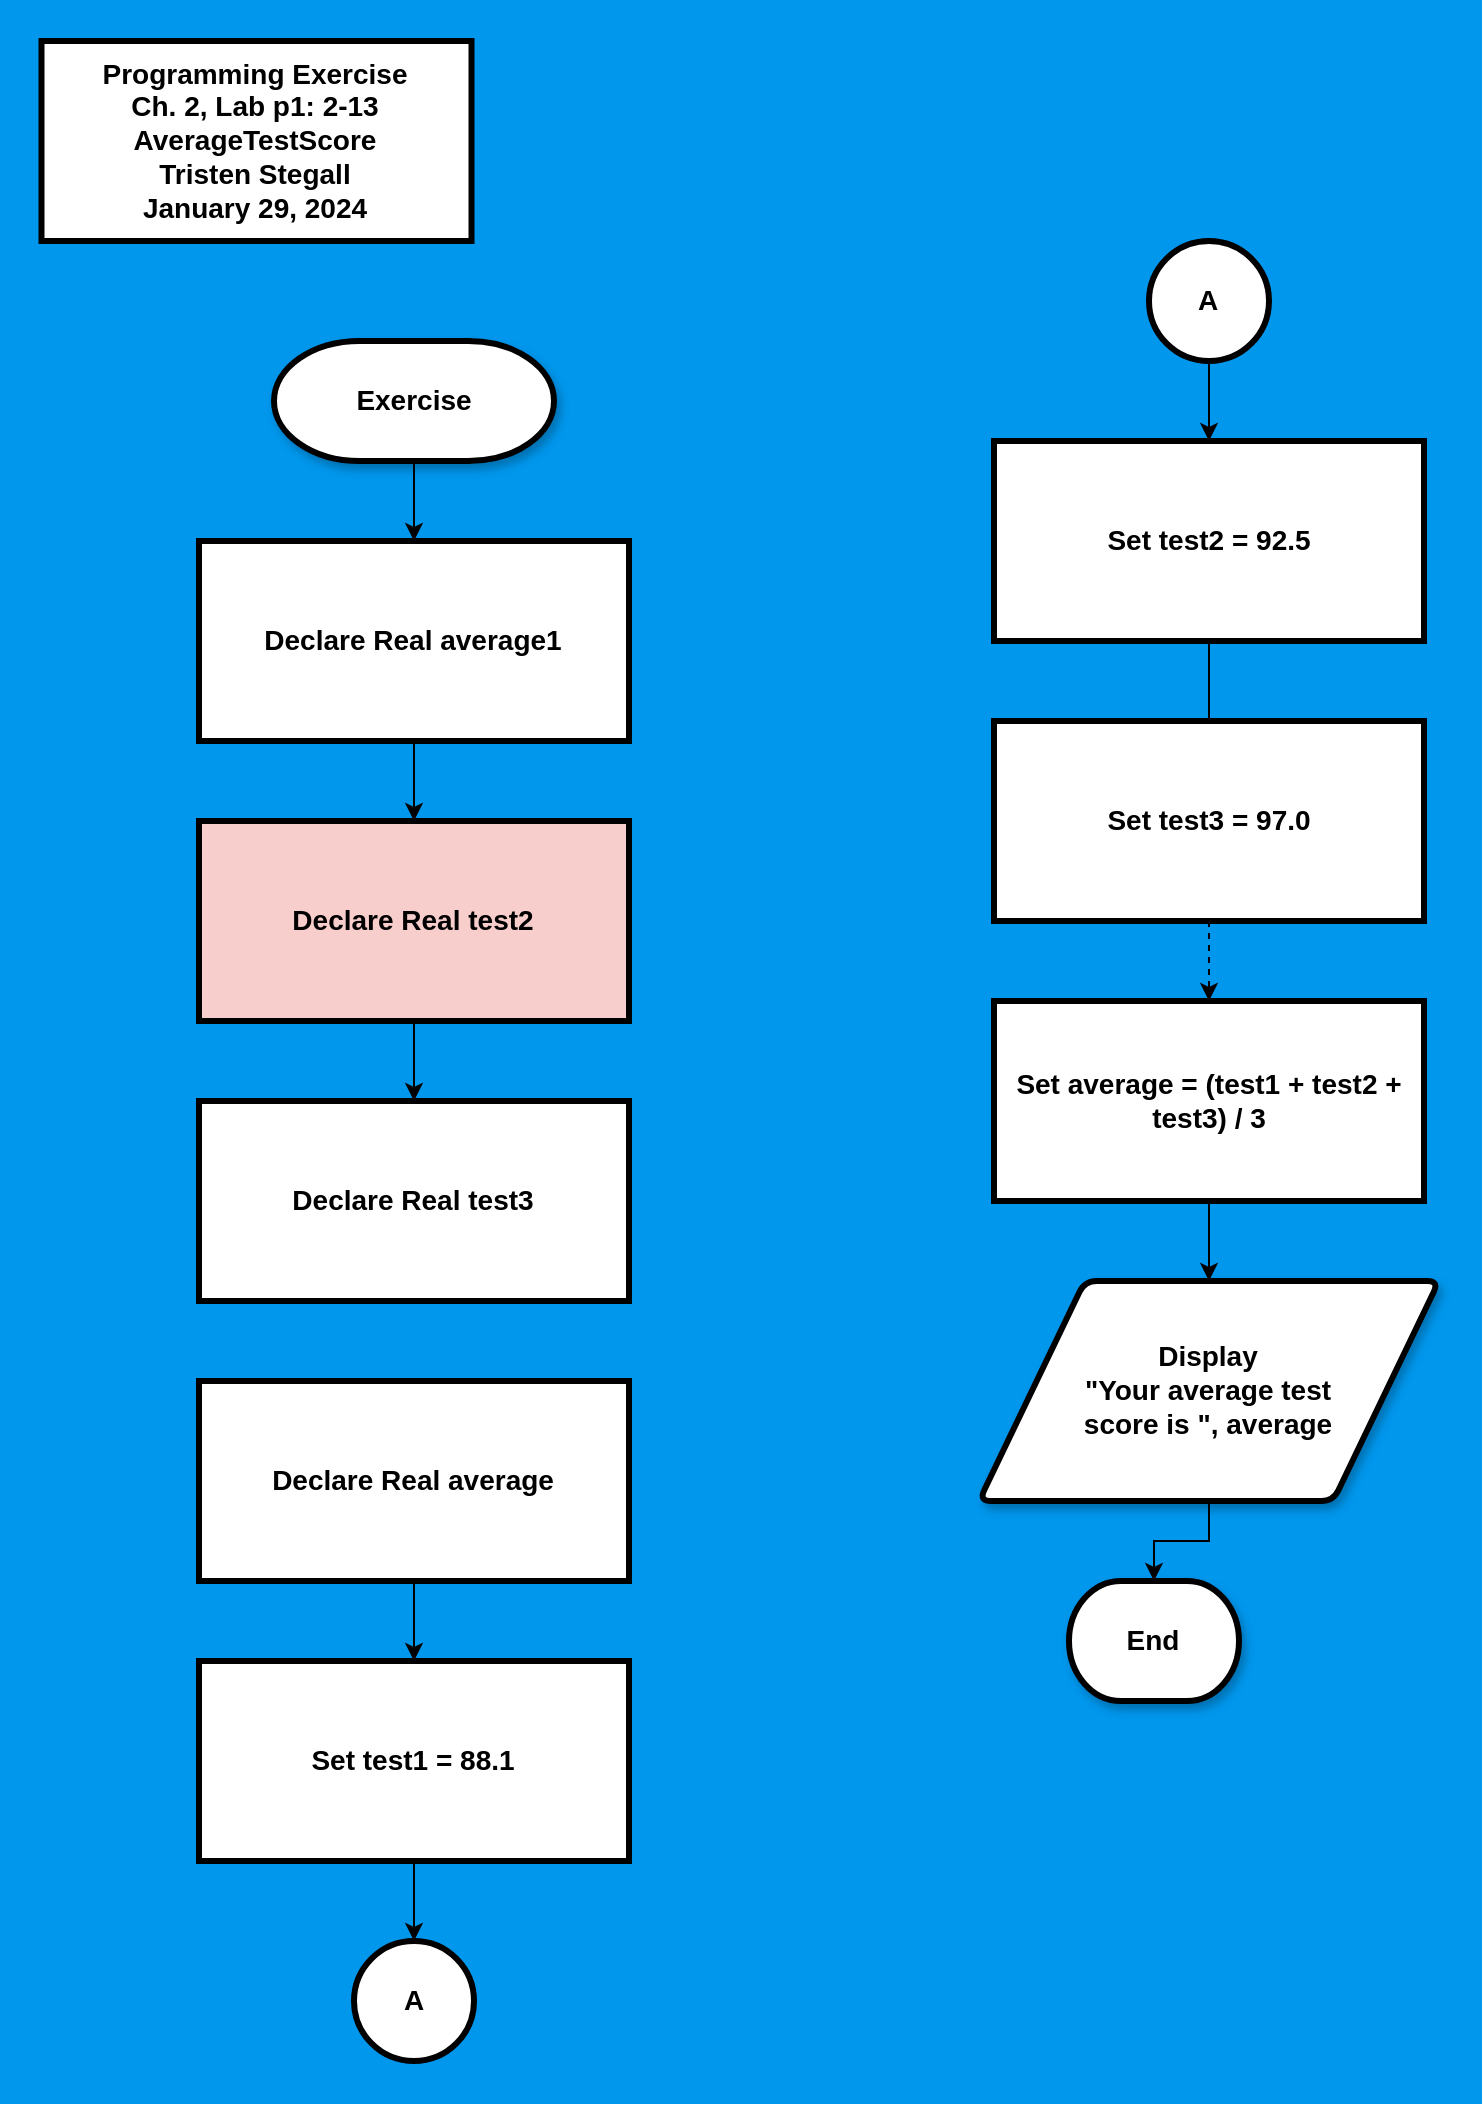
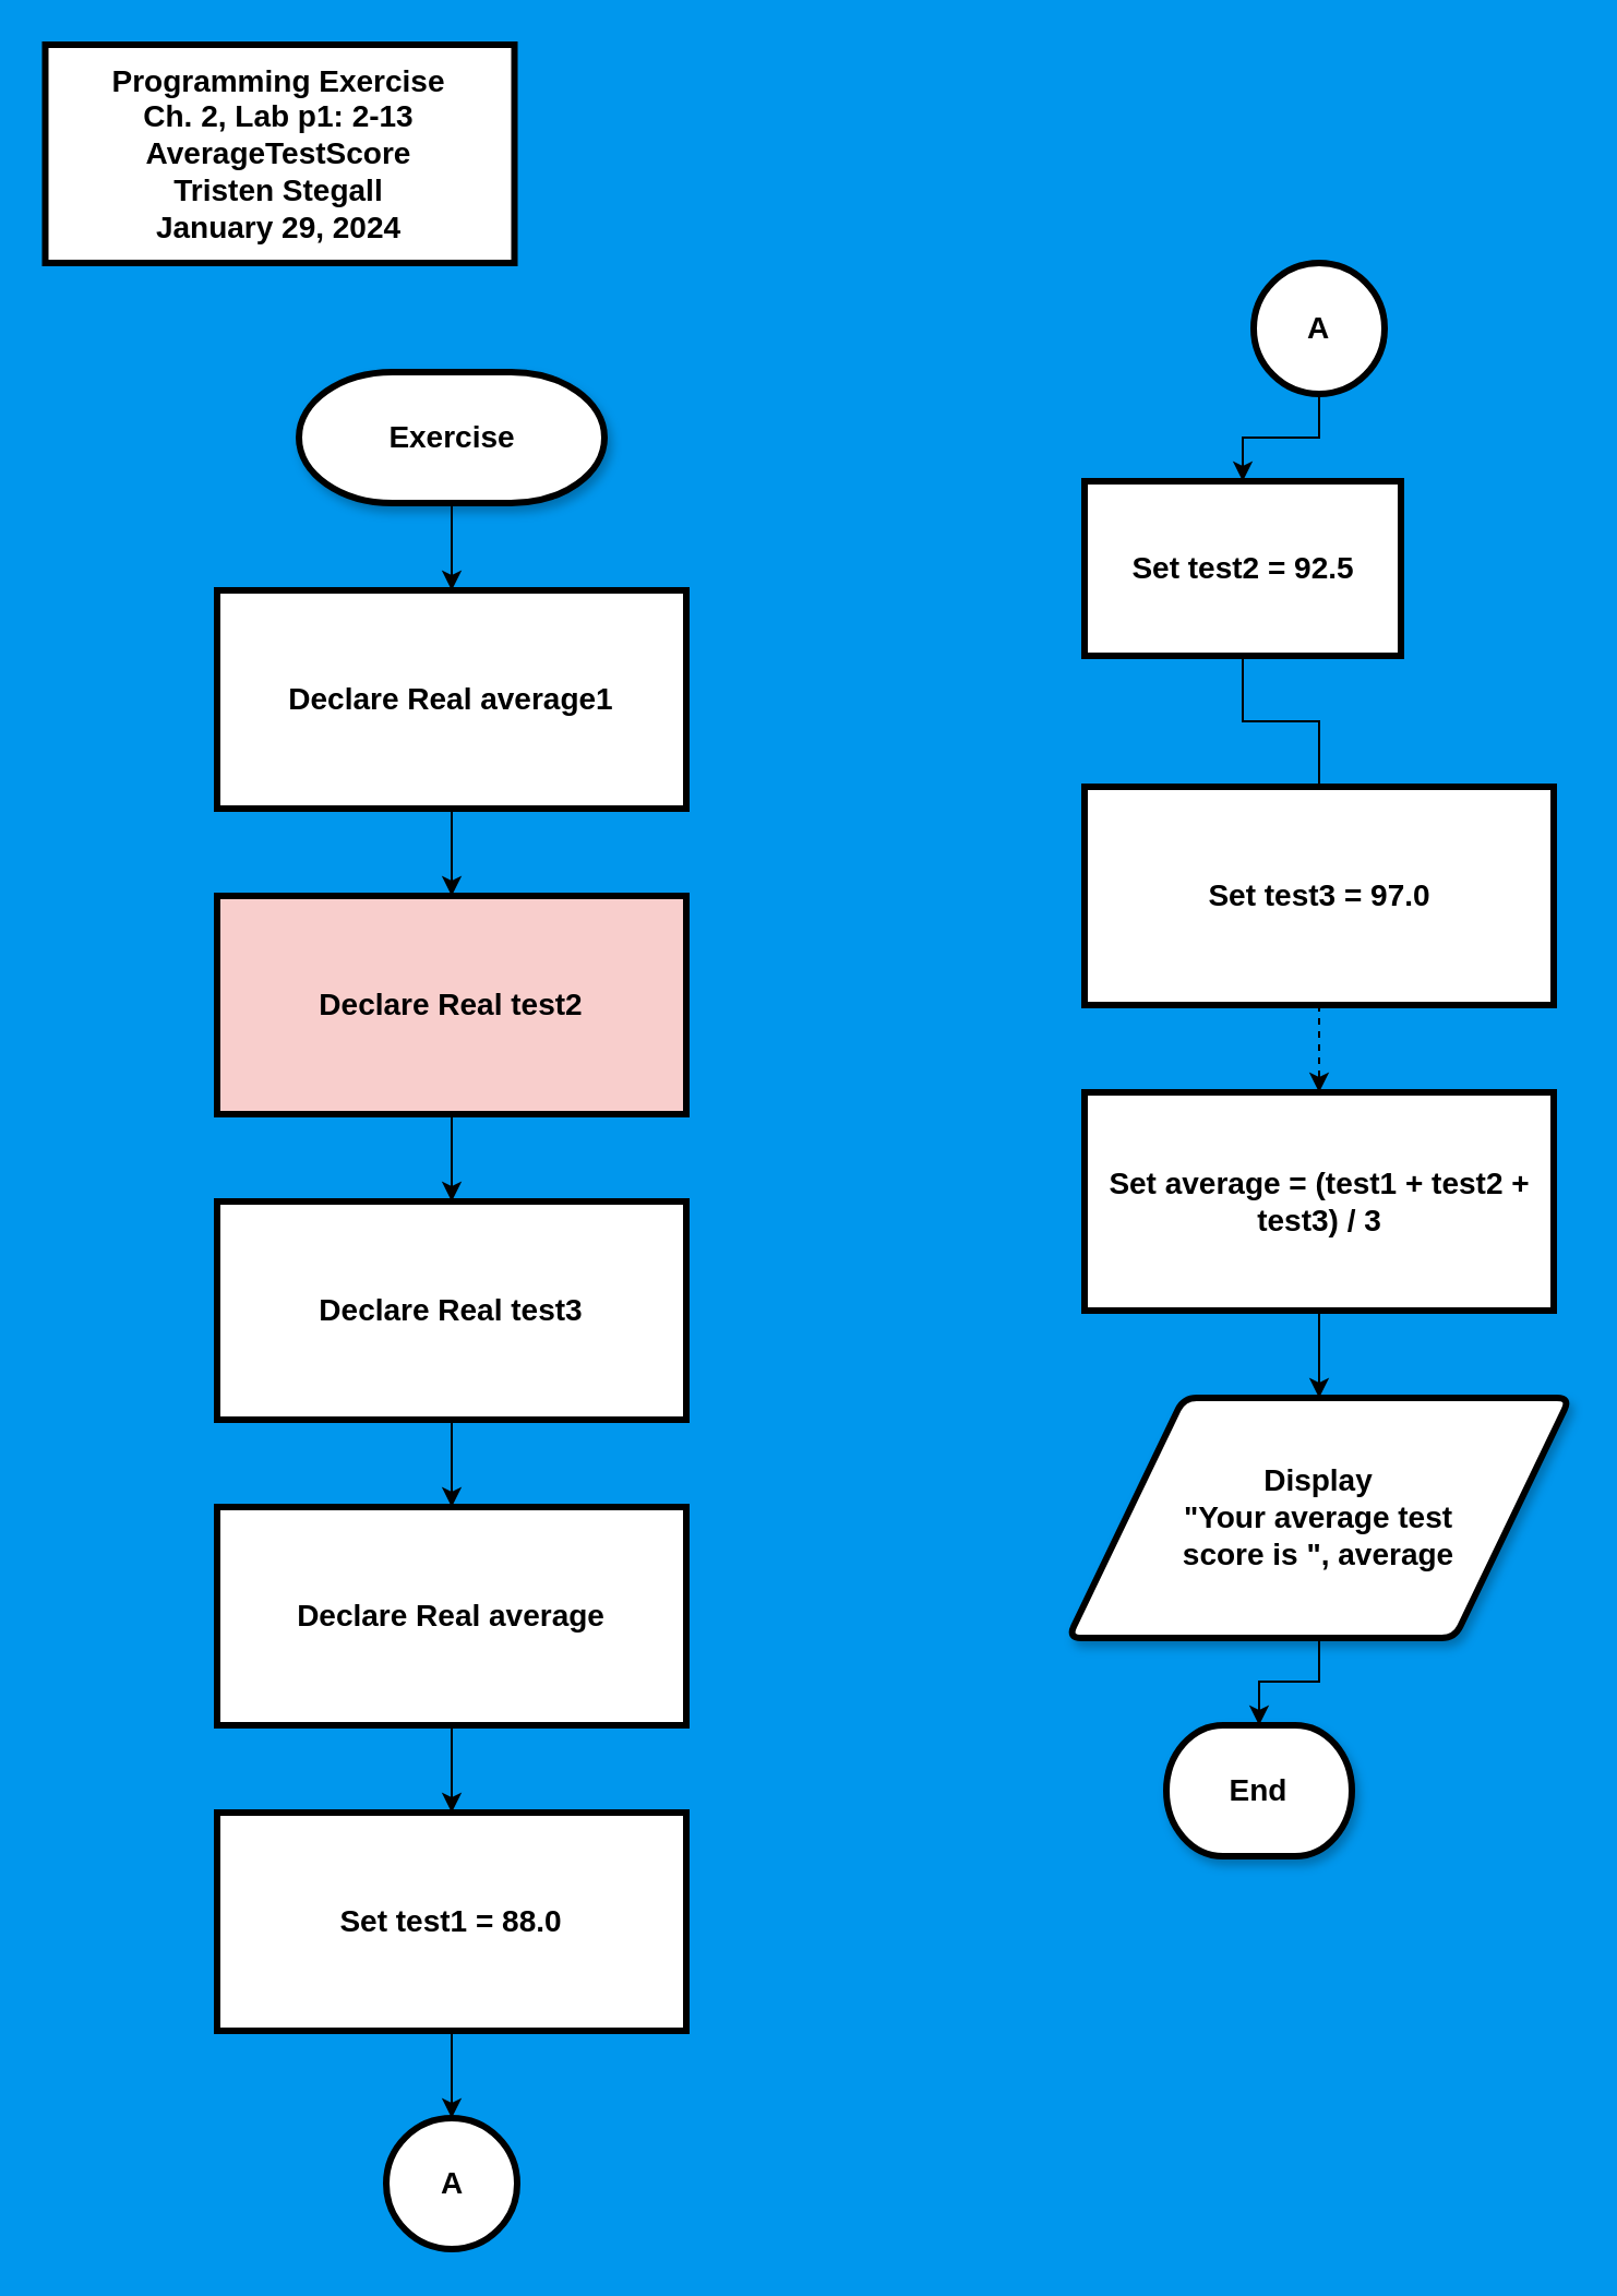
- <mxCell id="5" value="&lt;span style=&quot;font-size: 14px&quot;&gt;&lt;b&gt;Set test2 = 92.5&lt;br&gt;&lt;/b&gt;&lt;/span&gt;" style="rounded=0;whiteSpace=wrap;html=1;strokeWidth=3;strokeColor=#000000;fontColor=#000000;fillColor=#FFFFFF;" parent="1" vertex="1"><mxGeometry x="496.5" y="220" width="215" height="100" as="geometry" /></mxCell>
+ <mxCell id="5" value="&lt;span style=&quot;font-size: 14px&quot;&gt;&lt;b&gt;Set test2 = 92.5&lt;br&gt;&lt;/b&gt;&lt;/span&gt;" style="rounded=0;whiteSpace=wrap;html=1;strokeWidth=3;strokeColor=#000000;fontColor=#000000;fillColor=#FFFFFF;" parent="1" vertex="1"><mxGeometry x="496.5" y="220" width="145" height="80" as="geometry" /></mxCell>
+ <mxCell id="11" style="edgeStyle=orthogonalEdgeStyle;rounded=0;orthogonalLoop=1;jettySize=auto;html=1;entryX=0.5;entryY=0;entryDx=0;entryDy=0;strokeColor=#000000;fontColor=#000000;" parent="1" source="12" target="10" edge="1"><mxGeometry relative="1" as="geometry" /></mxCell>
- <mxCell id="17" value="&lt;span style=&quot;font-size: 14px&quot;&gt;&lt;b&gt;Set test1 = 88.1&lt;br&gt;&lt;/b&gt;&lt;/span&gt;" style="rounded=0;whiteSpace=wrap;html=1;strokeWidth=3;strokeColor=#000000;fontColor=#000000;fillColor=#FFFFFF;" parent="1" vertex="1"><mxGeometry x="99" y="830" width="215" height="100" as="geometry" /></mxCell>
+ <mxCell id="17" value="&lt;span style=&quot;font-size: 14px&quot;&gt;&lt;b&gt;Set test1 = 88.0&lt;br&gt;&lt;/b&gt;&lt;/span&gt;" style="rounded=0;whiteSpace=wrap;html=1;strokeWidth=3;strokeColor=#000000;fontColor=#000000;fillColor=#FFFFFF;" parent="1" vertex="1"><mxGeometry x="99" y="830" width="215" height="100" as="geometry" /></mxCell>
